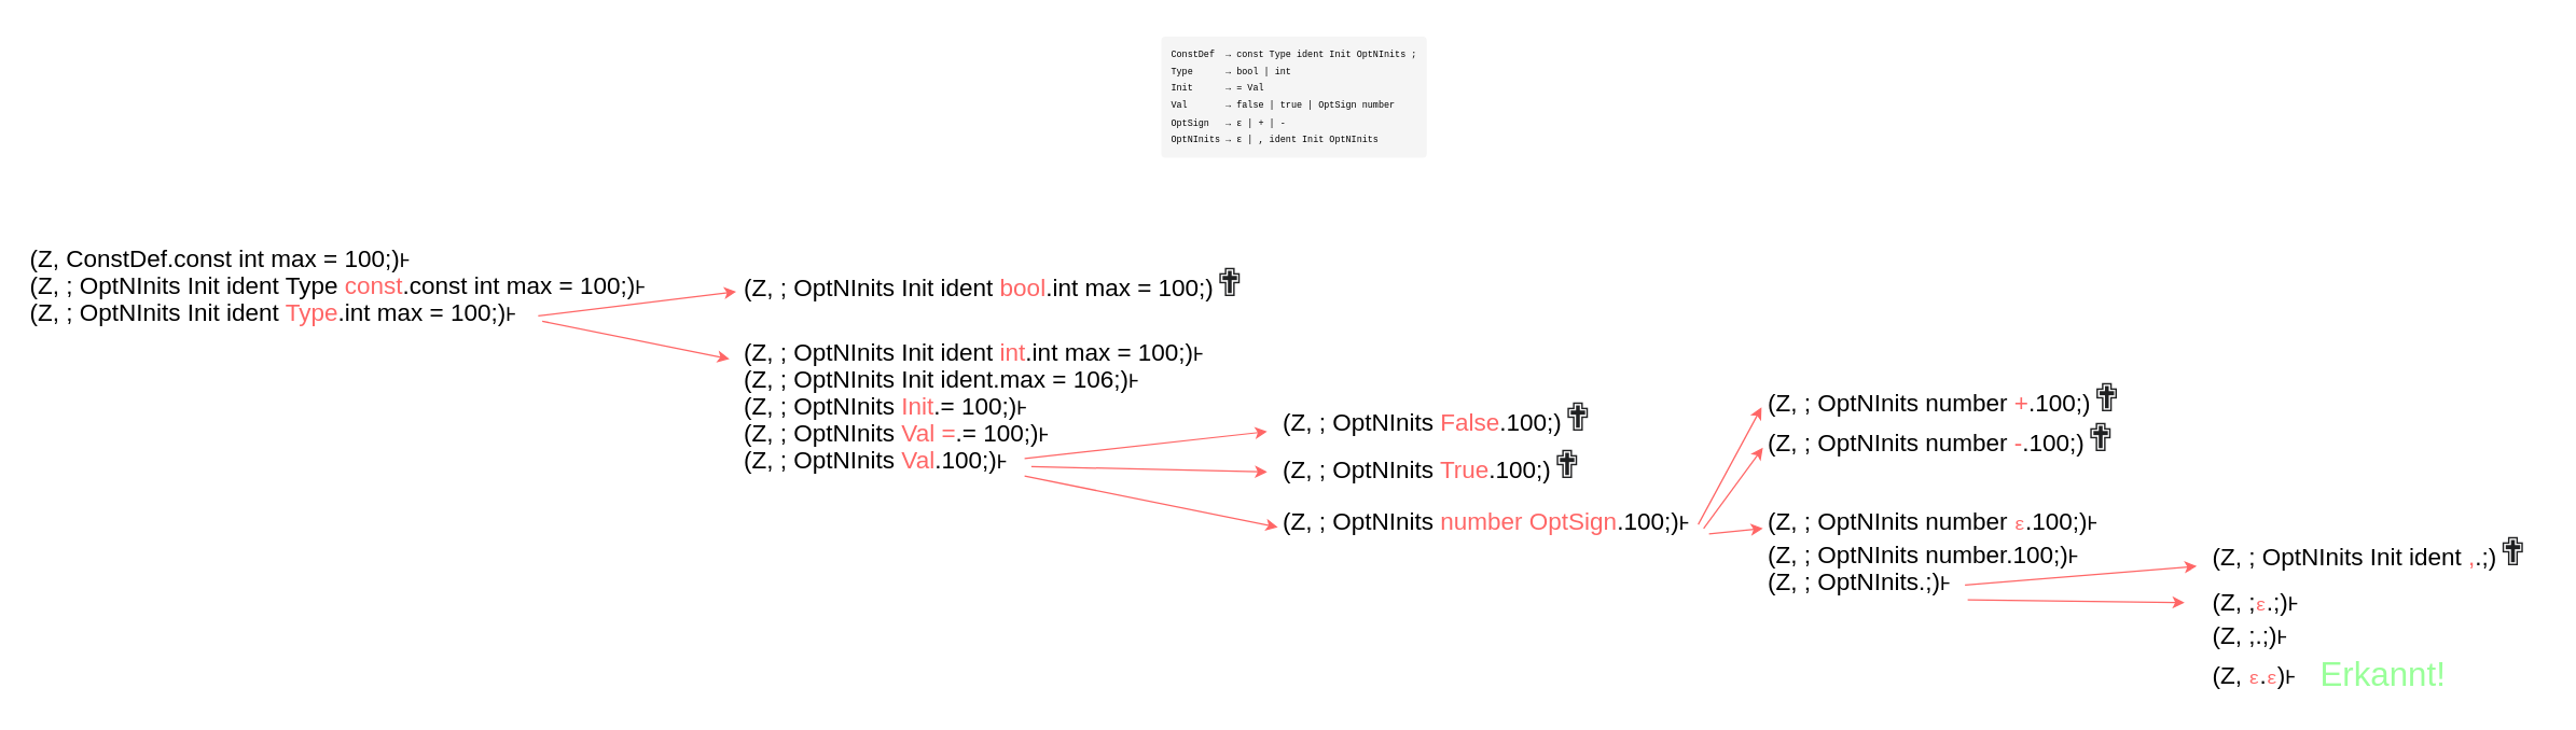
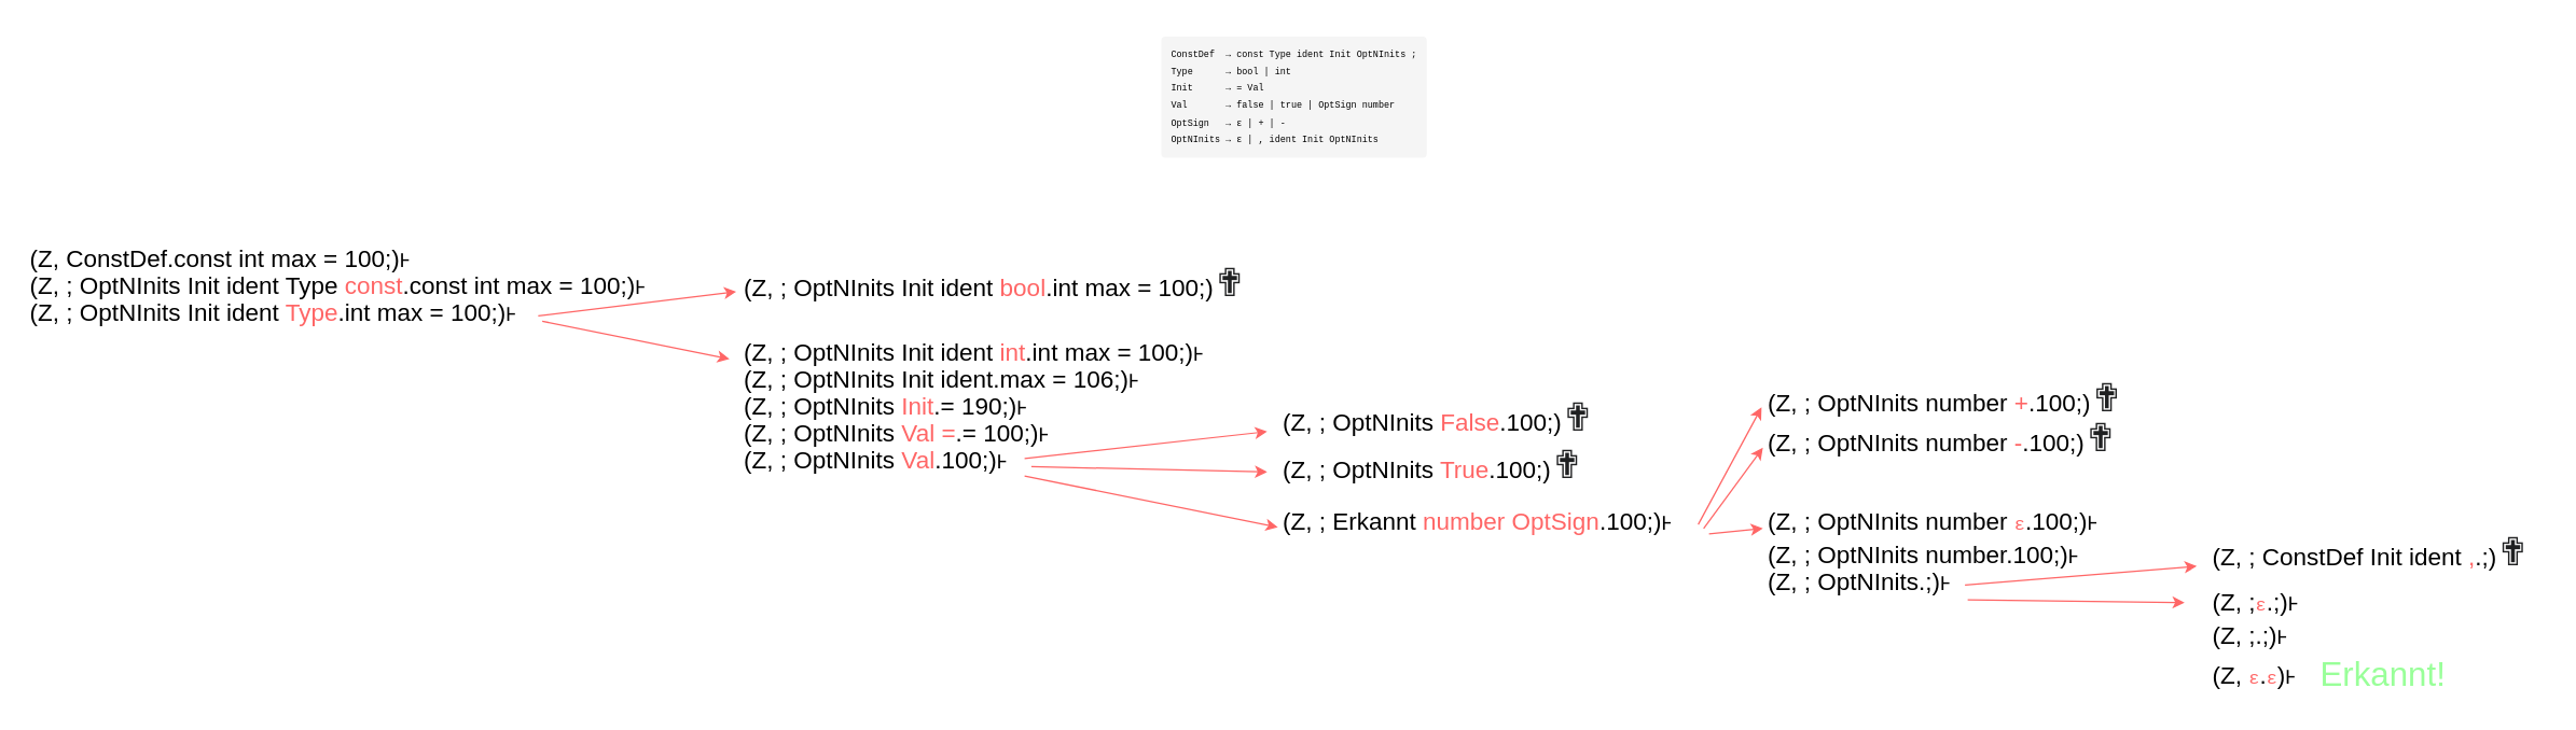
- <mxCell id="11" value="(Z, ; OptNInits &lt;font color=&quot;#ff6666&quot;&gt;Init&lt;/font&gt;.= 100;)&lt;span style=&quot;font-size: 24px;&quot;&gt;˫&lt;/span&gt;" style="text;html=1;align=left;verticalAlign=middle;resizable=0;points=[];autosize=1;strokeColor=none;fillColor=none;fontSize=18;fontFamily=Helvetica;" vertex="1" parent="1"><mxGeometry x="550" y="280" width="240" height="40" as="geometry" /></mxCell>
+ <mxCell id="11" value="(Z, ; OptNInits &lt;font color=&quot;#ff6666&quot;&gt;Init&lt;/font&gt;.= 190;)&lt;span style=&quot;font-size: 24px;&quot;&gt;˫&lt;/span&gt;" style="text;html=1;align=left;verticalAlign=middle;resizable=0;points=[];autosize=1;strokeColor=none;fillColor=none;fontSize=18;fontFamily=Helvetica;" vertex="1" parent="1"><mxGeometry x="550" y="280" width="240" height="40" as="geometry" /></mxCell>
- <mxCell id="18" value="(Z, ; OptNInits &lt;font color=&quot;#ff6666&quot;&gt;number OptSign&lt;/font&gt;.100;)&lt;span style=&quot;font-size: 24px;&quot;&gt;˫&lt;/span&gt;" style="text;html=1;align=left;verticalAlign=middle;resizable=0;points=[];autosize=1;strokeColor=none;fillColor=none;fontSize=18;fontFamily=Helvetica;" vertex="1" parent="1"><mxGeometry x="950" y="365" width="330" height="40" as="geometry" /></mxCell>
+ <mxCell id="18" value="(Z, ; Erkannt &lt;font color=&quot;#ff6666&quot;&gt;number OptSign&lt;/font&gt;.100;)&lt;span style=&quot;font-size: 24px;&quot;&gt;˫&lt;/span&gt;" style="text;html=1;align=left;verticalAlign=middle;resizable=0;points=[];autosize=1;strokeColor=none;fillColor=none;fontSize=18;fontFamily=Helvetica;" vertex="1" parent="1"><mxGeometry x="950" y="365" width="330" height="40" as="geometry" /></mxCell>
- <mxCell id="29" value="(Z, ; OptNInits Init ident &lt;font color=&quot;#ff6666&quot;&gt;,&lt;/font&gt;&lt;span style=&quot;background-color: initial;&quot;&gt;.;)&lt;/span&gt;&lt;span style=&quot;color: rgb(32, 33, 34); font-family: sans-serif; font-size: 28.8px; text-align: center;&quot;&gt;✟&lt;/span&gt;" style="text;html=1;align=left;verticalAlign=middle;resizable=0;points=[];autosize=1;strokeColor=none;fillColor=none;fontSize=18;fontFamily=Helvetica;" vertex="1" parent="1"><mxGeometry x="1640" y="385" width="250" height="50" as="geometry" /></mxCell>
+ <mxCell id="29" value="(Z, ; ConstDef Init ident &lt;font color=&quot;#ff6666&quot;&gt;,&lt;/font&gt;&lt;span style=&quot;background-color: initial;&quot;&gt;.;)&lt;/span&gt;&lt;span style=&quot;color: rgb(32, 33, 34); font-family: sans-serif; font-size: 28.8px; text-align: center;&quot;&gt;✟&lt;/span&gt;" style="text;html=1;align=left;verticalAlign=middle;resizable=0;points=[];autosize=1;strokeColor=none;fillColor=none;fontSize=18;fontFamily=Helvetica;" vertex="1" parent="1"><mxGeometry x="1640" y="385" width="250" height="50" as="geometry" /></mxCell>
